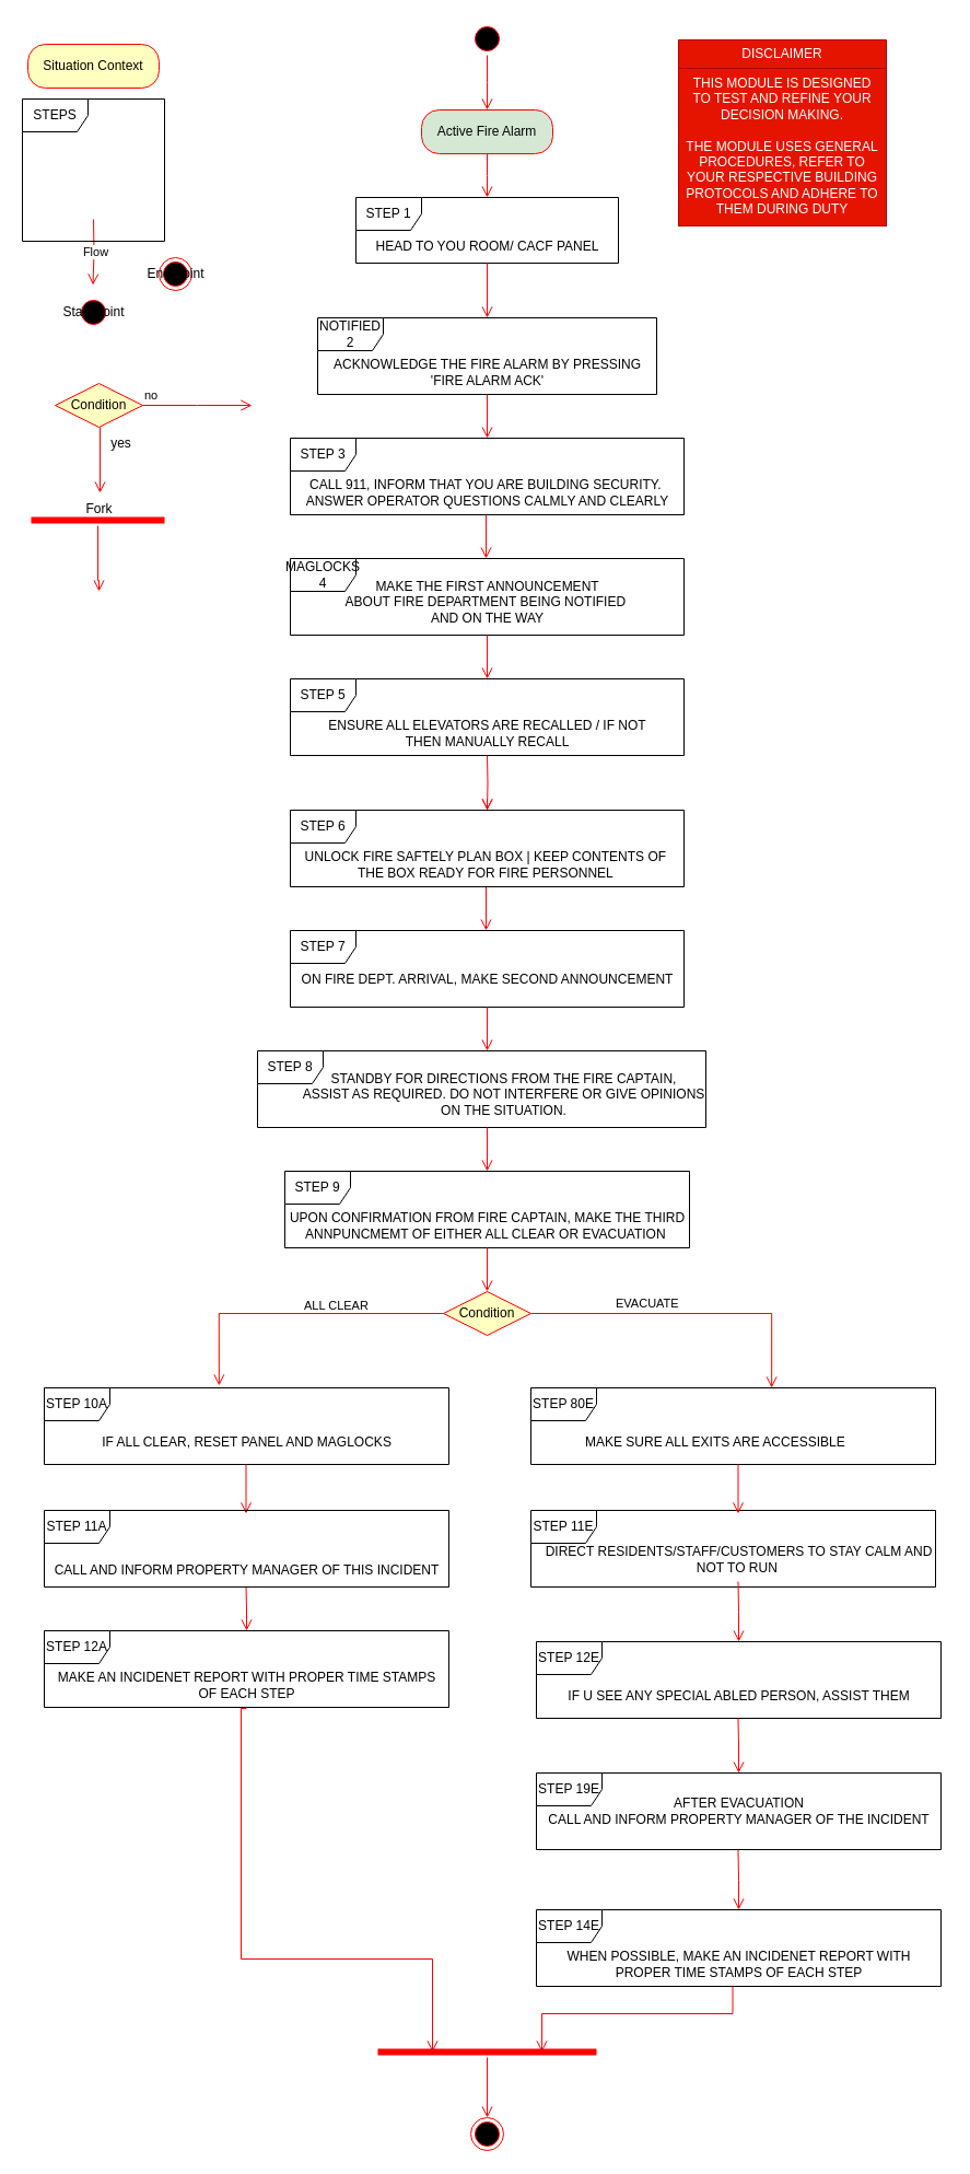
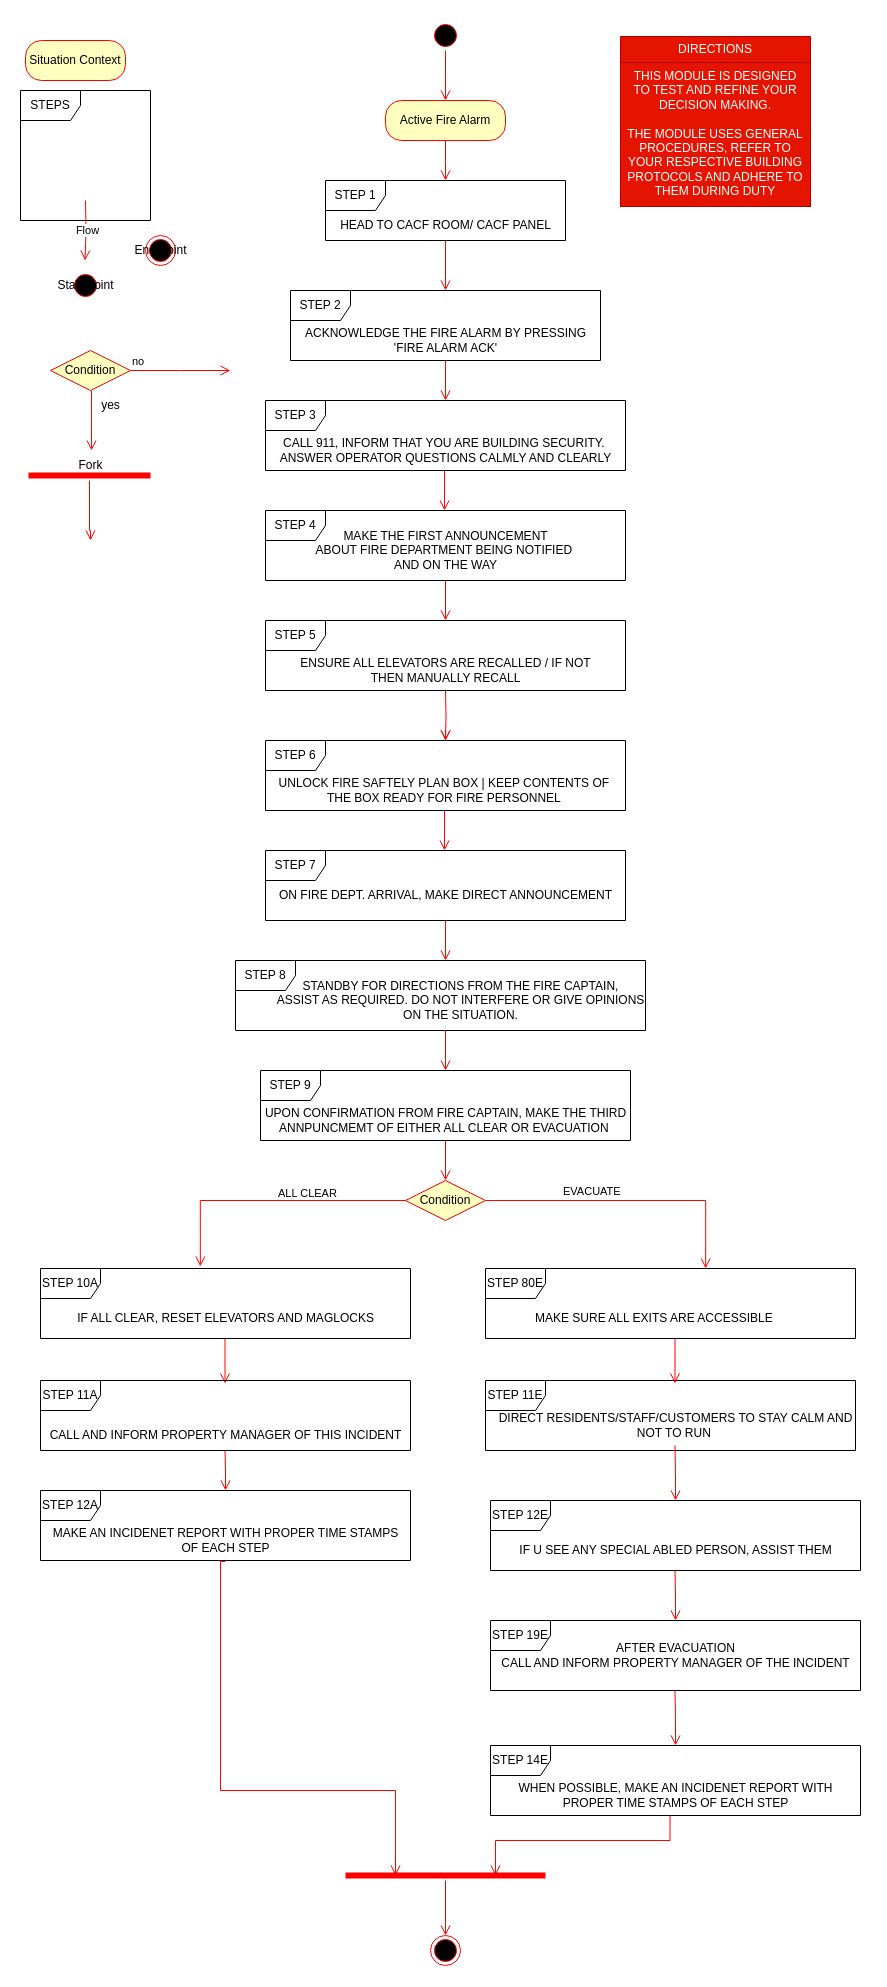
- <mxCell id="74" value="DISCLAIMER" style="swimlane;fontStyle=0;childLayout=stackLayout;horizontal=1;startSize=26;fillColor=#e51400;horizontalStack=0;resizeParent=1;resizeParentMax=0;resizeLast=0;collapsible=1;marginBottom=0;whiteSpace=wrap;html=1;fontColor=#ffffff;strokeColor=#B20000;" parent="1" vertex="1"><mxGeometry x="620" y="36" width="190" height="170" as="geometry" /></mxCell>
+ <mxCell id="74" value="DIRECTIONS" style="swimlane;fontStyle=0;childLayout=stackLayout;horizontal=1;startSize=26;fillColor=#e51400;horizontalStack=0;resizeParent=1;resizeParentMax=0;resizeLast=0;collapsible=1;marginBottom=0;whiteSpace=wrap;html=1;fontColor=#ffffff;strokeColor=#B20000;" parent="1" vertex="1"><mxGeometry x="620" y="36" width="190" height="170" as="geometry" /></mxCell>
- <mxCell id="6" value="Situation Context" style="rounded=1;whiteSpace=wrap;html=1;arcSize=40;fontColor=#000000;fillColor=#ffffc0;strokeColor=#ff0000;" parent="1" vertex="1"><mxGeometry x="25" y="40" width="120" height="40" as="geometry" /></mxCell>
+ <mxCell id="6" value="Situation Context" style="rounded=1;whiteSpace=wrap;html=1;arcSize=40;fontColor=#000000;fillColor=#ffffc0;strokeColor=#ff0000;" parent="1" vertex="1"><mxGeometry x="25" y="40" width="100" height="40" as="geometry" /></mxCell>
- <mxCell id="4" value="Active Fire Alarm" style="rounded=1;whiteSpace=wrap;html=1;arcSize=40;fontColor=#000000;fillColor=#d5e8d4;strokeColor=#ff0000;" parent="1" vertex="1"><mxGeometry x="385" y="100" width="120" height="40" as="geometry" /></mxCell>
+ <mxCell id="4" value="Active Fire Alarm" style="rounded=1;whiteSpace=wrap;html=1;arcSize=40;fontColor=#000000;fillColor=#ffffc0;strokeColor=#ff0000;" parent="1" vertex="1"><mxGeometry x="385" y="100" width="120" height="40" as="geometry" /></mxCell>
- <mxCell id="13" value="HEAD TO YOU ROOM/ CACF PANEL" style="text;html=1;align=center;verticalAlign=middle;resizable=0;points=[];autosize=1;strokeColor=none;fillColor=none;" parent="1" vertex="1"><mxGeometry x="325" y="210" width="240" height="30" as="geometry" /></mxCell>
+ <mxCell id="13" value="HEAD TO CACF ROOM/ CACF PANEL" style="text;html=1;align=center;verticalAlign=middle;resizable=0;points=[];autosize=1;strokeColor=none;fillColor=none;" parent="1" vertex="1"><mxGeometry x="325" y="210" width="240" height="30" as="geometry" /></mxCell>
- <mxCell id="14" value="NOTIFIED 2" style="shape=umlFrame;whiteSpace=wrap;html=1;pointerEvents=0;" parent="1" vertex="1"><mxGeometry x="290" y="290" width="310" height="70" as="geometry" /></mxCell>
+ <mxCell id="14" value="STEP 2" style="shape=umlFrame;whiteSpace=wrap;html=1;pointerEvents=0;" parent="1" vertex="1"><mxGeometry x="290" y="290" width="310" height="70" as="geometry" /></mxCell>
- <mxCell id="20" value="MAGLOCKS 4" style="shape=umlFrame;whiteSpace=wrap;html=1;pointerEvents=0;" parent="1" vertex="1"><mxGeometry x="265" y="510" width="360" height="70" as="geometry" /></mxCell>
+ <mxCell id="20" value="STEP 4" style="shape=umlFrame;whiteSpace=wrap;html=1;pointerEvents=0;" parent="1" vertex="1"><mxGeometry x="265" y="510" width="360" height="70" as="geometry" /></mxCell>
- <mxCell id="26" value="ON FIRE DEPT. ARRIVAL, MAKE SECOND ANNOUNCEMENT" style="text;html=1;align=center;verticalAlign=middle;resizable=0;points=[];autosize=1;strokeColor=none;fillColor=none;" parent="1" vertex="1"><mxGeometry x="260" y="880" width="370" height="30" as="geometry" /></mxCell>
+ <mxCell id="26" value="ON FIRE DEPT. ARRIVAL, MAKE DIRECT ANNOUNCEMENT" style="text;html=1;align=center;verticalAlign=middle;resizable=0;points=[];autosize=1;strokeColor=none;fillColor=none;" parent="1" vertex="1"><mxGeometry x="260" y="880" width="370" height="30" as="geometry" /></mxCell>
- <mxCell id="32" value="IF ALL CLEAR, RESET PANEL AND MAGLOCKS" style="text;html=1;align=center;verticalAlign=middle;resizable=0;points=[];autosize=1;strokeColor=none;fillColor=none;" parent="1" vertex="1"><mxGeometry x="65" y="1303" width="320" height="30" as="geometry" /></mxCell>
+ <mxCell id="32" value="IF ALL CLEAR, RESET ELEVATORS AND MAGLOCKS" style="text;html=1;align=center;verticalAlign=middle;resizable=0;points=[];autosize=1;strokeColor=none;fillColor=none;" parent="1" vertex="1"><mxGeometry x="65" y="1303" width="320" height="30" as="geometry" /></mxCell>
